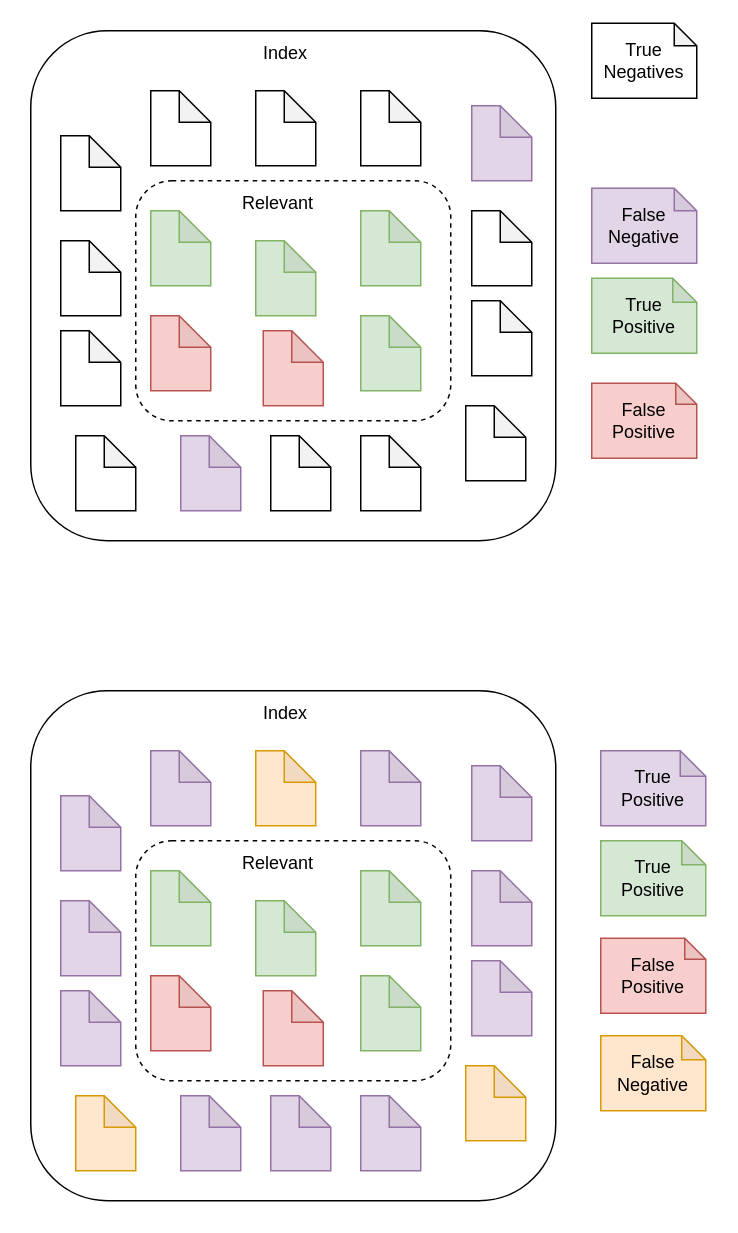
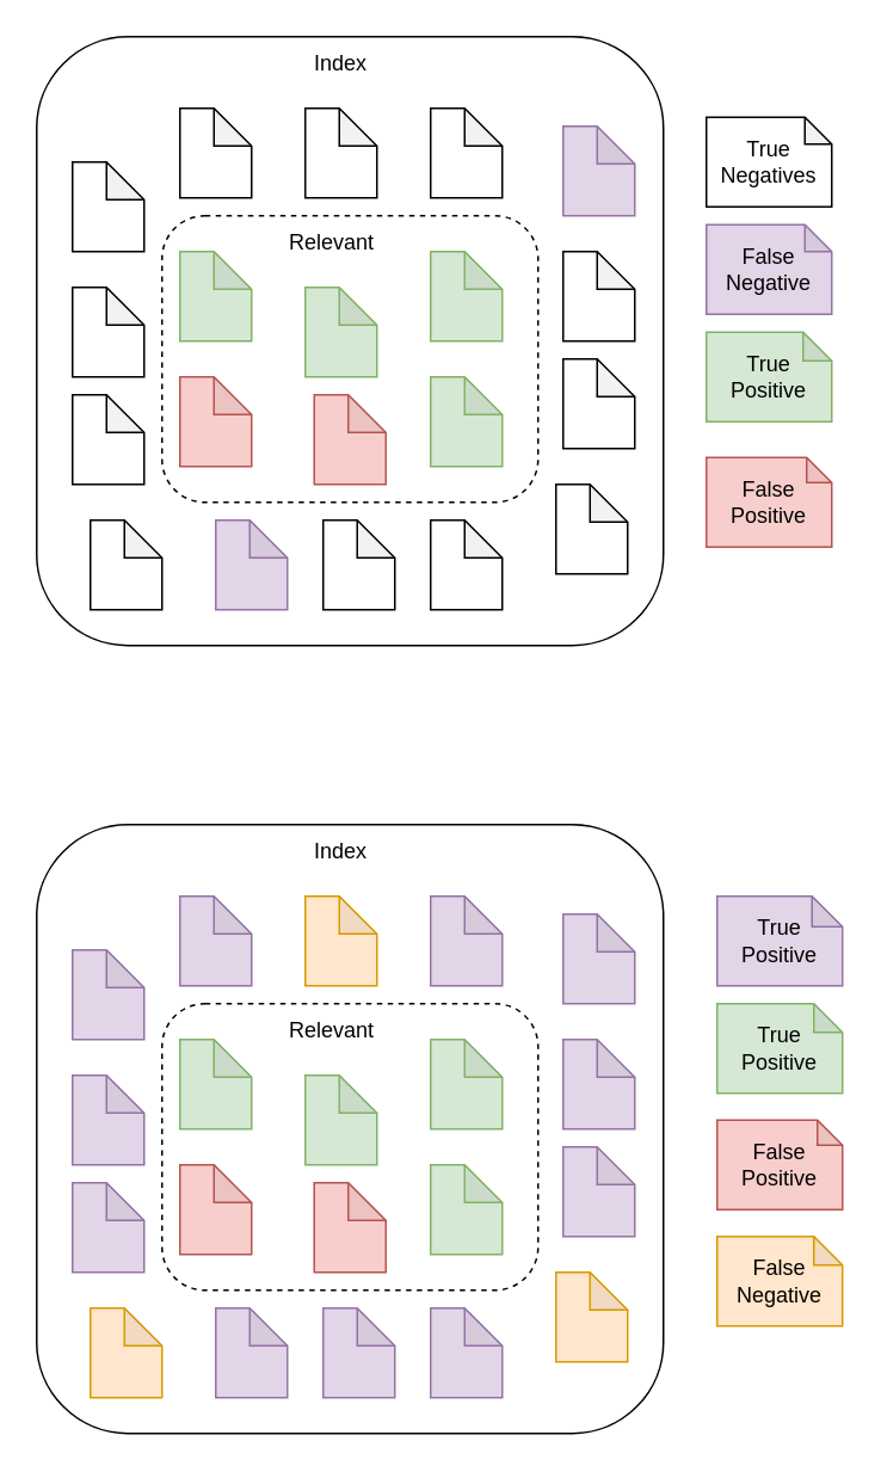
- <mxCell id="57" value="True&lt;div&gt;Negatives&lt;/div&gt;" style="shape=note;whiteSpace=wrap;html=1;backgroundOutline=1;darkOpacity=0.05;size=15;" vertex="1" parent="1"><mxGeometry x="394" y="15" width="70" height="50" as="geometry" /></mxCell>
+ <mxCell id="57" value="True&lt;div&gt;Negatives&lt;/div&gt;" style="shape=note;whiteSpace=wrap;html=1;backgroundOutline=1;darkOpacity=0.05;size=15;" vertex="1" parent="1"><mxGeometry x="394" y="65" width="70" height="50" as="geometry" /></mxCell>
